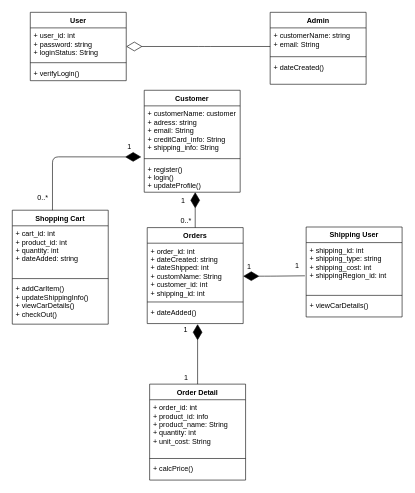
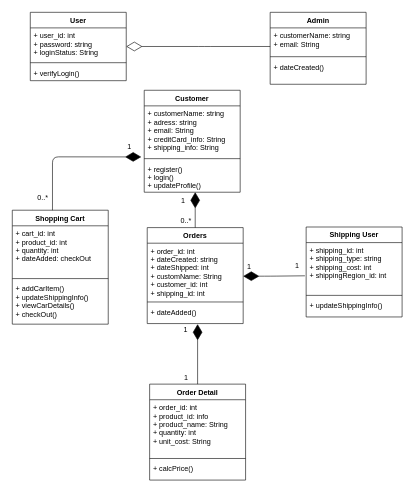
- <mxCell id="3" value="+ customerName: customer&#10;+ adress: string&#10;+ email: String&#10;+ creditCard_info: String&#10;+ shipping_info: String" style="text;strokeColor=none;fillColor=none;align=left;verticalAlign=top;spacingLeft=4;spacingRight=4;overflow=hidden;rotatable=0;points=[[0,0.5],[1,0.5]];portConstraint=eastwest;" parent="2" vertex="1"><mxGeometry y="26" width="160" height="84" as="geometry" /></mxCell>
+ <mxCell id="3" value="+ customerName: string&#10;+ adress: string&#10;+ email: String&#10;+ creditCard_info: String&#10;+ shipping_info: String" style="text;strokeColor=none;fillColor=none;align=left;verticalAlign=top;spacingLeft=4;spacingRight=4;overflow=hidden;rotatable=0;points=[[0,0.5],[1,0.5]];portConstraint=eastwest;" parent="2" vertex="1"><mxGeometry y="26" width="160" height="84" as="geometry" /></mxCell>
- <mxCell id="23" value="+ cart_id: int&#10;+ product_id: int&#10;+ quantity: int&#10;+ dateAdded: string" style="text;strokeColor=none;fillColor=none;align=left;verticalAlign=top;spacingLeft=4;spacingRight=4;overflow=hidden;rotatable=0;points=[[0,0.5],[1,0.5]];portConstraint=eastwest;" parent="22" vertex="1"><mxGeometry y="26" width="160" height="84" as="geometry" /></mxCell>
+ <mxCell id="23" value="+ cart_id: int&#10;+ product_id: int&#10;+ quantity: int&#10;+ dateAdded: checkOut" style="text;strokeColor=none;fillColor=none;align=left;verticalAlign=top;spacingLeft=4;spacingRight=4;overflow=hidden;rotatable=0;points=[[0,0.5],[1,0.5]];portConstraint=eastwest;" parent="22" vertex="1"><mxGeometry y="26" width="160" height="84" as="geometry" /></mxCell>
- <mxCell id="17" value="+ viewCarDetails()" style="text;strokeColor=none;fillColor=none;align=left;verticalAlign=top;spacingLeft=4;spacingRight=4;overflow=hidden;rotatable=0;points=[[0,0.5],[1,0.5]];portConstraint=eastwest;" parent="14" vertex="1"><mxGeometry y="118" width="160" height="32" as="geometry" /></mxCell>
+ <mxCell id="17" value="+ updateShippingInfo()" style="text;strokeColor=none;fillColor=none;align=left;verticalAlign=top;spacingLeft=4;spacingRight=4;overflow=hidden;rotatable=0;points=[[0,0.5],[1,0.5]];portConstraint=eastwest;" parent="14" vertex="1"><mxGeometry y="118" width="160" height="32" as="geometry" /></mxCell>
